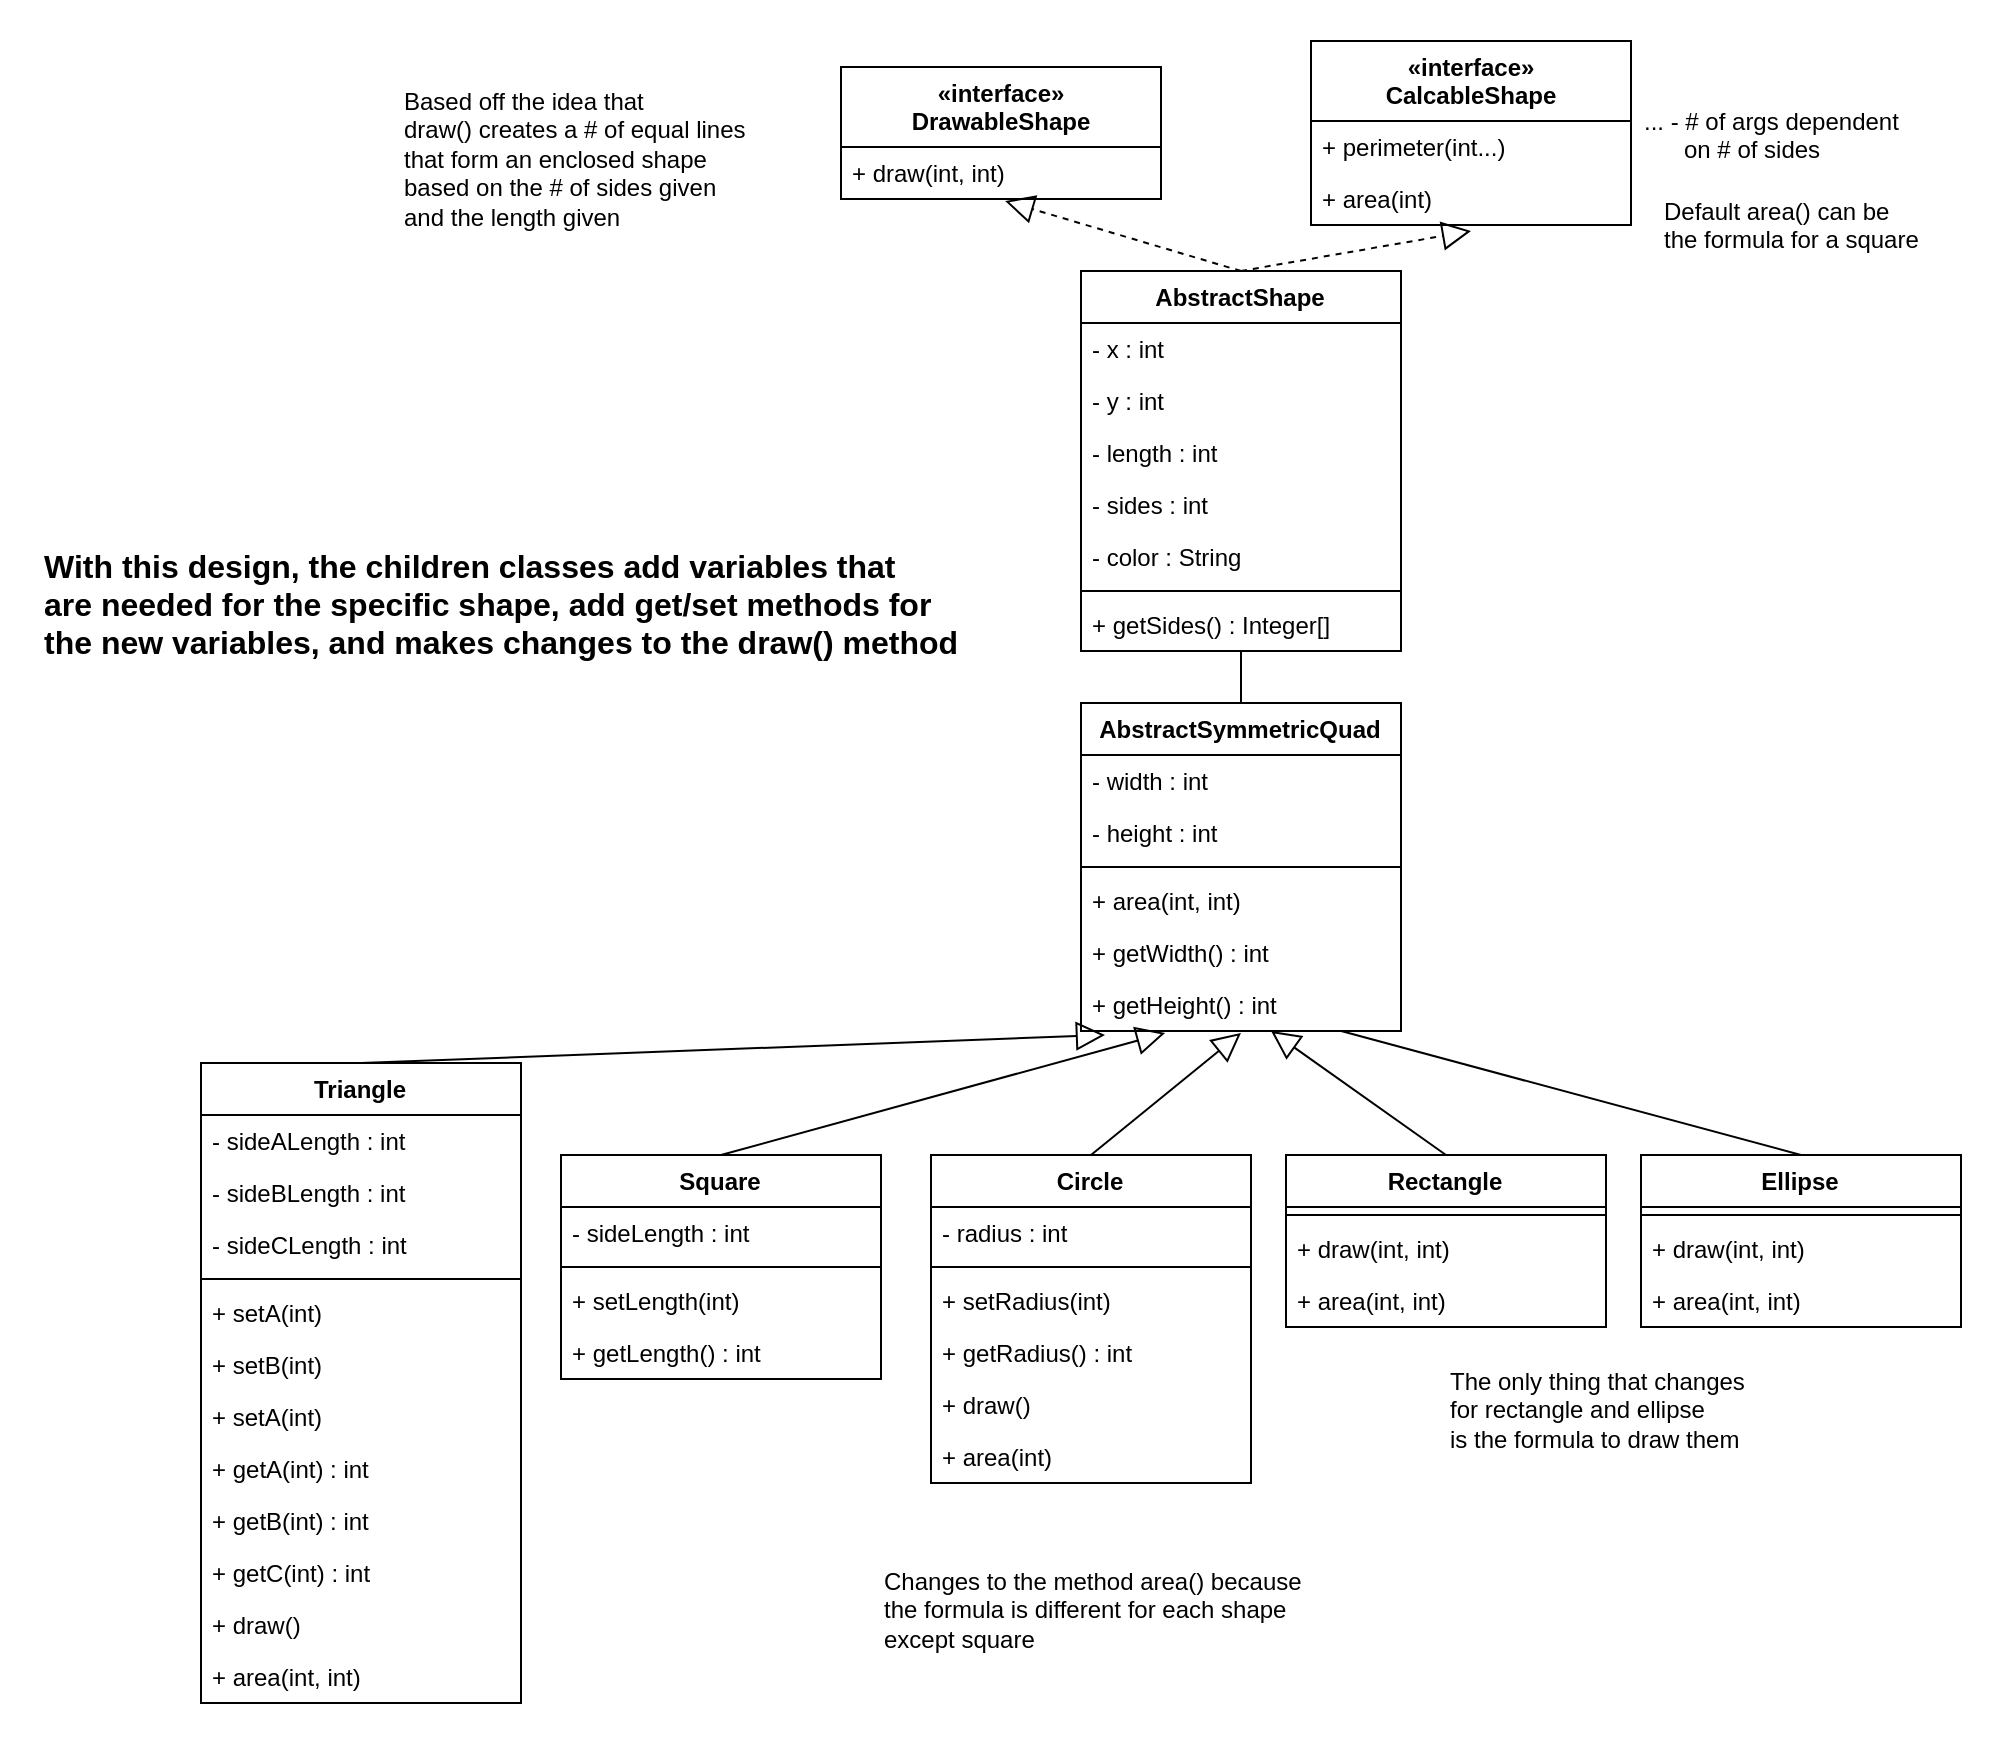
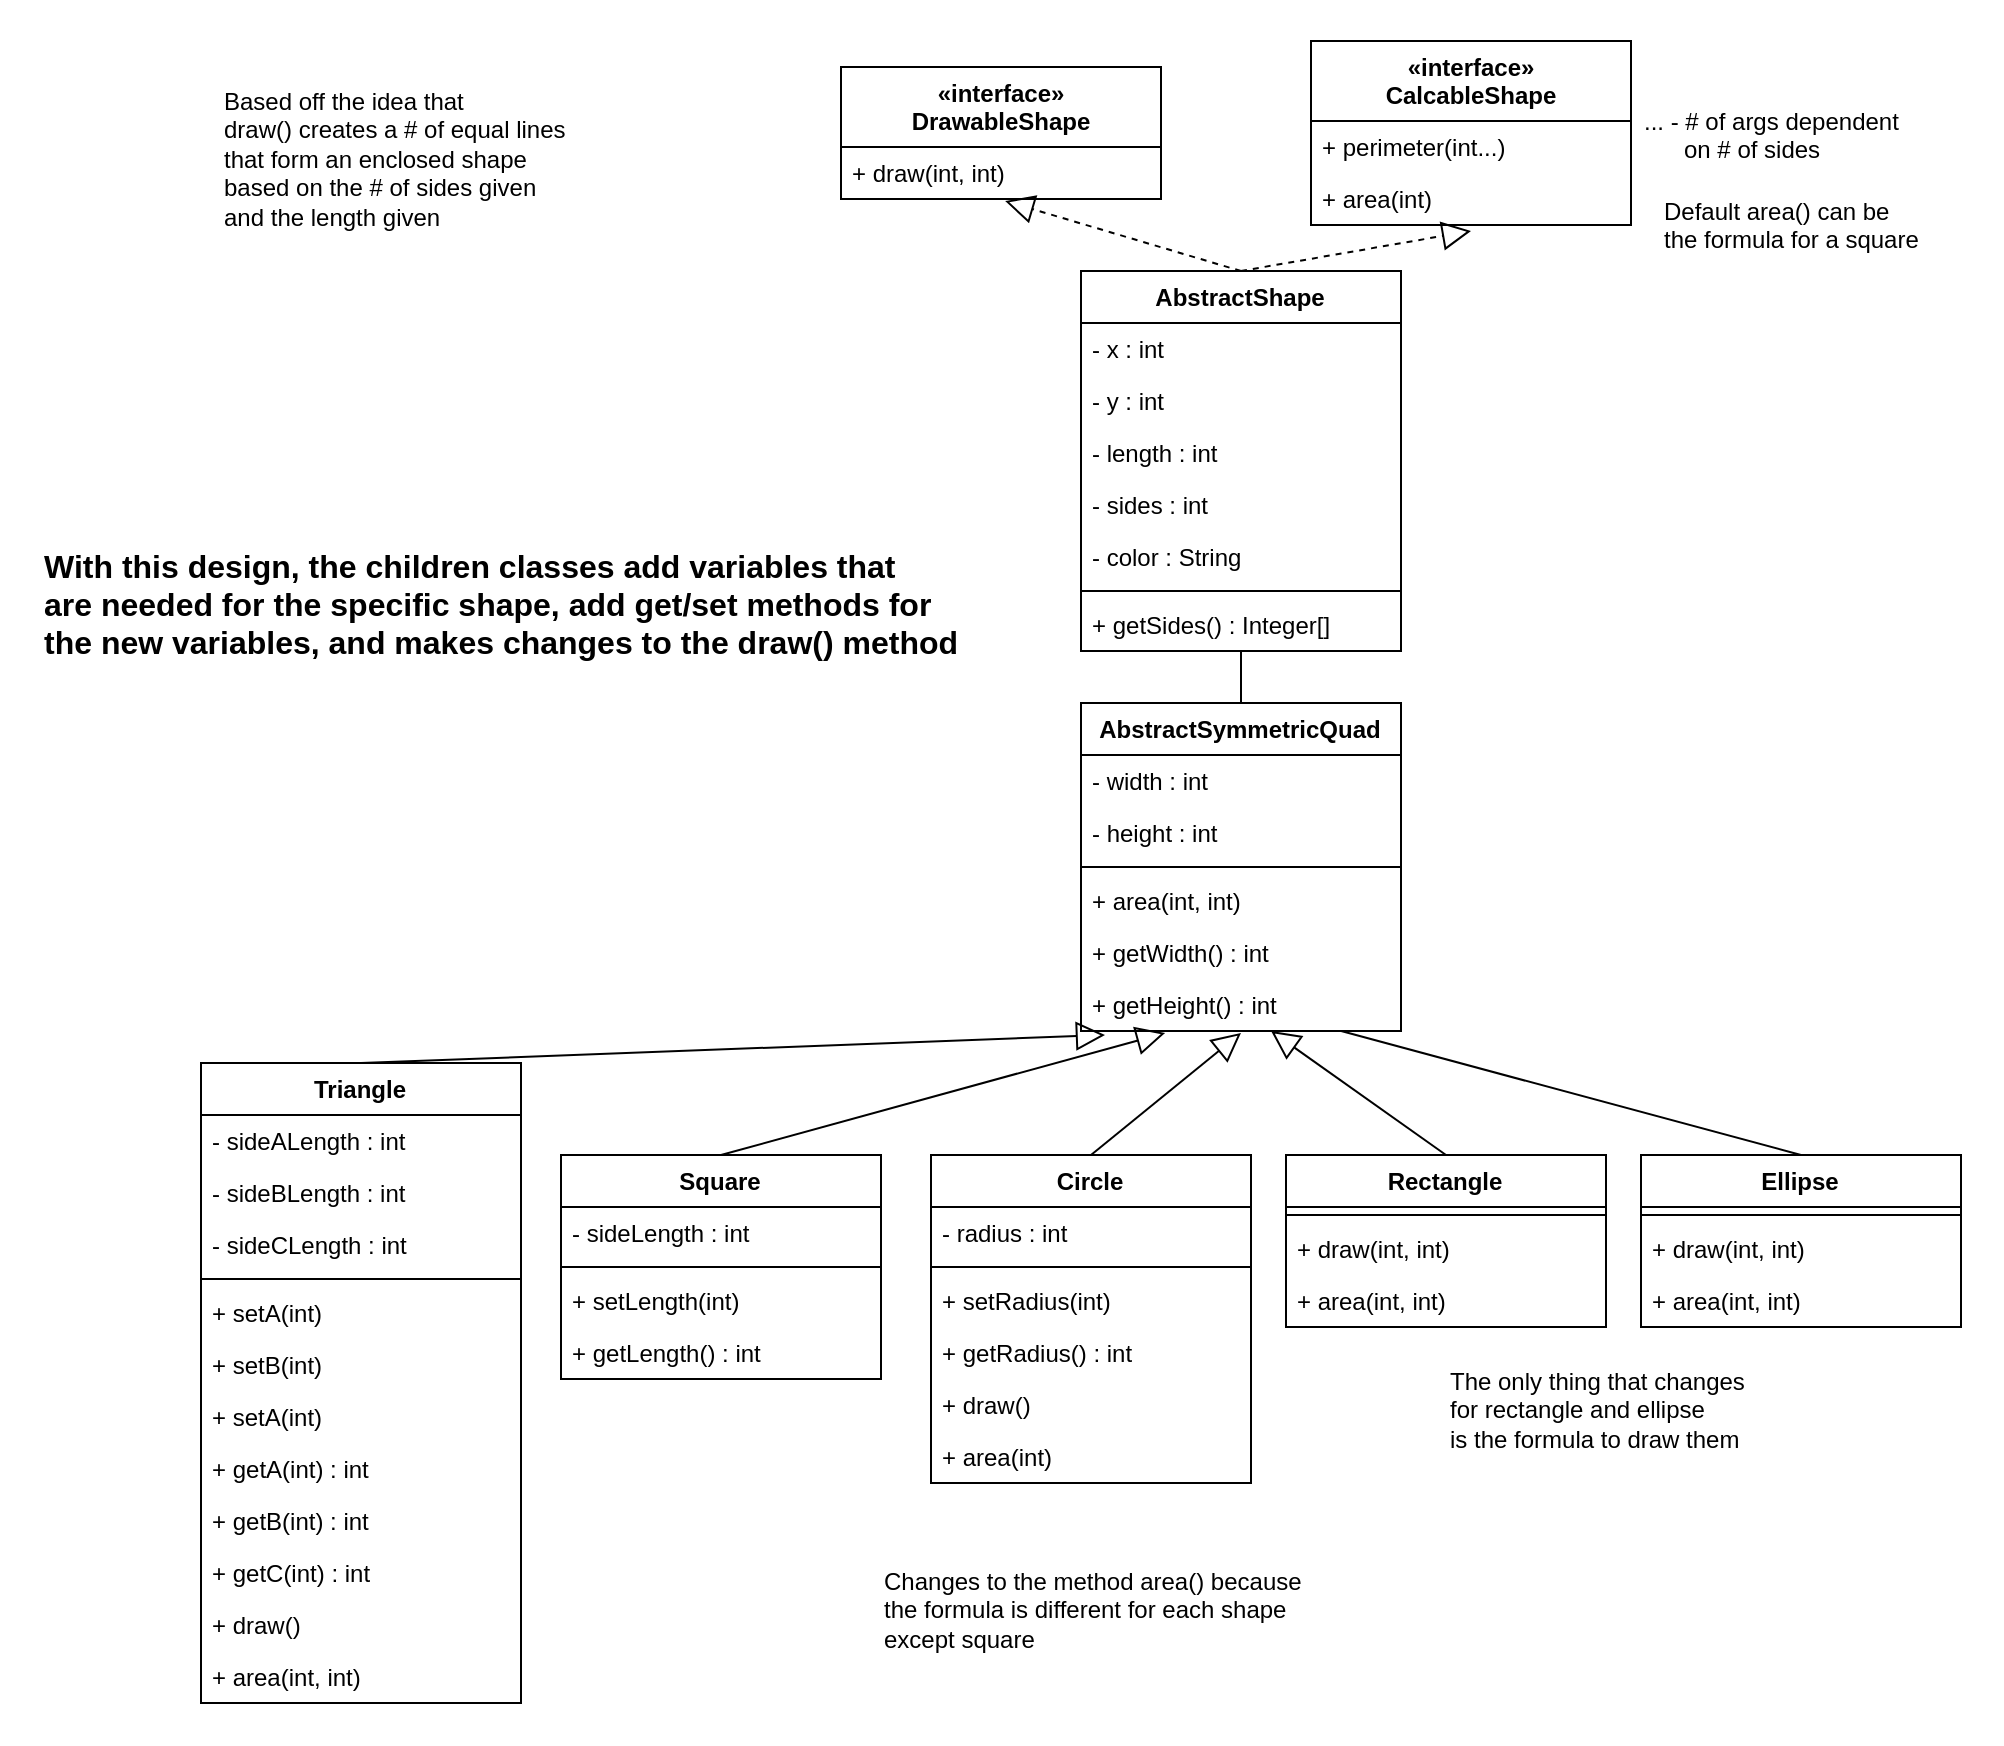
- <mxCell id="64" value="Based off the idea that&lt;br&gt;draw() creates a # of equal lines&lt;br&gt;that form an enclosed shape&lt;br&gt;based on the # of sides given&lt;br&gt;and the length given" style="text;html=1;resizable=0;points=[];autosize=1;align=left;verticalAlign=top;spacingTop=-4;" parent="1" vertex="1"><mxGeometry x="200" y="41" width="190" height="70" as="geometry" /></mxCell>
+ <mxCell id="64" value="Based off the idea that&lt;br&gt;draw() creates a # of equal lines&lt;br&gt;that form an enclosed shape&lt;br&gt;based on the # of sides given&lt;br&gt;and the length given" style="text;html=1;resizable=0;points=[];autosize=1;align=left;verticalAlign=top;spacingTop=-4;" parent="1" vertex="1"><mxGeometry x="110" y="41" width="190" height="70" as="geometry" /></mxCell>
